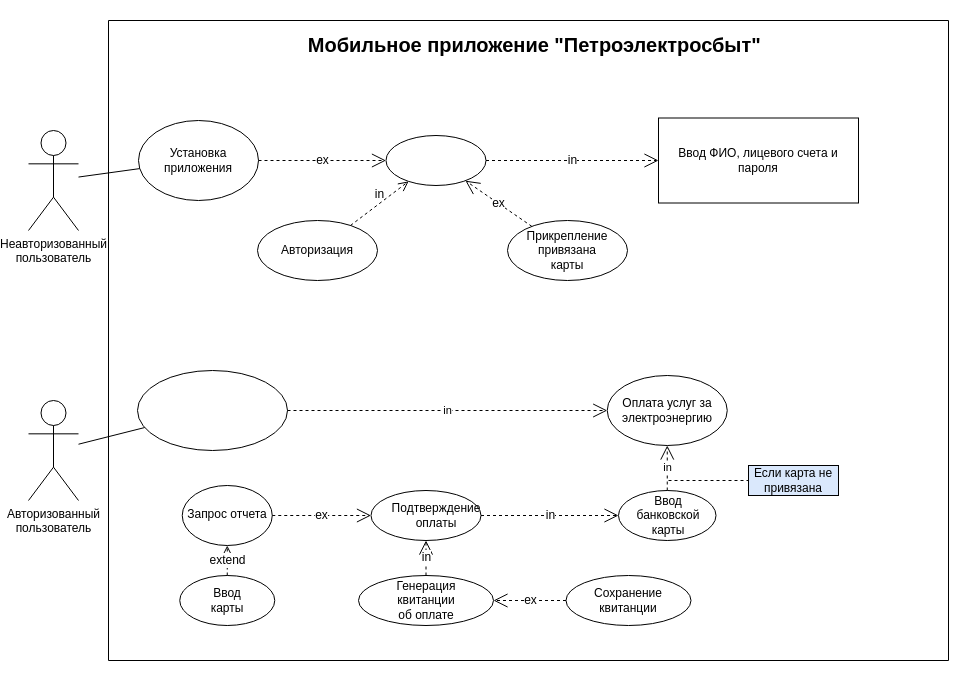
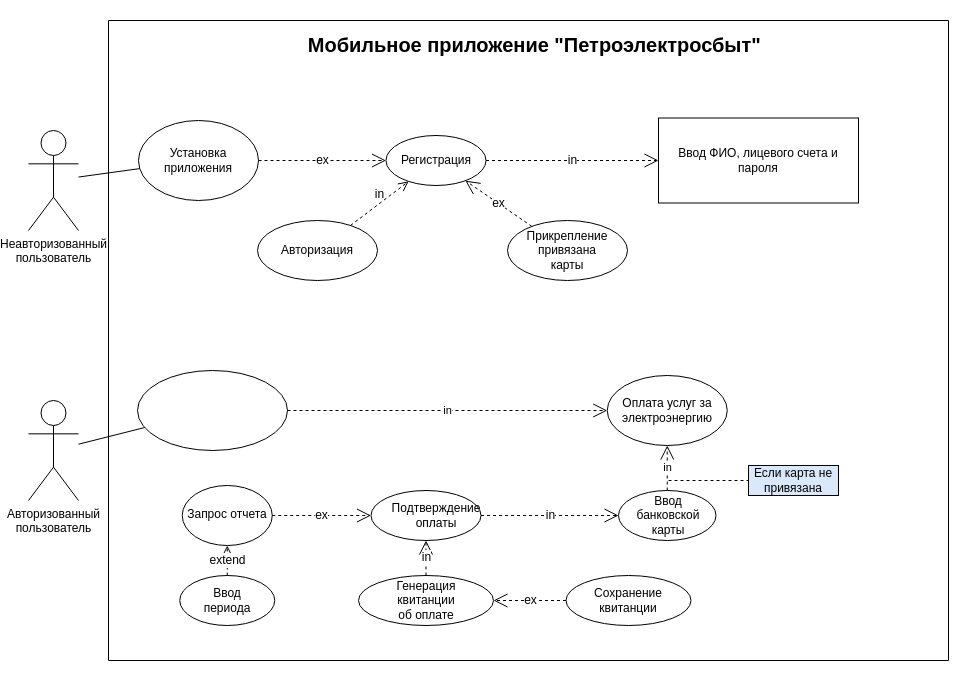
+ <mxCell id="11" value="Регистрация" style="text;html=1;strokeColor=none;fillColor=none;align=center;verticalAlign=middle;whiteSpace=wrap;rounded=0;" parent="1" vertex="1"><mxGeometry x="397.5" y="145" width="60" height="30" as="geometry" /></mxCell>
- <mxCell id="31" value="Ввод карты" style="text;html=1;strokeColor=none;fillColor=none;align=center;verticalAlign=middle;whiteSpace=wrap;rounded=0;fontSize=12;" parent="1" vertex="1"><mxGeometry x="188.75" y="585" width="60" height="30" as="geometry" /></mxCell>
+ <mxCell id="31" value="Ввод периода" style="text;html=1;strokeColor=none;fillColor=none;align=center;verticalAlign=middle;whiteSpace=wrap;rounded=0;fontSize=12;" parent="1" vertex="1"><mxGeometry x="188.75" y="585" width="60" height="30" as="geometry" /></mxCell>
